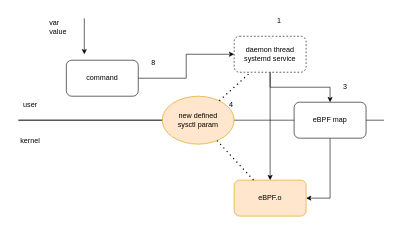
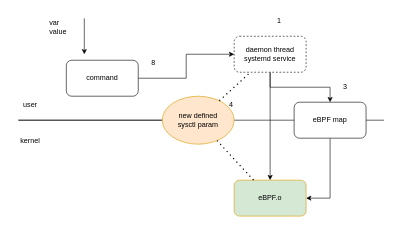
- <mxCell id="14" value="eBPF.o" style="rounded=1;whiteSpace=wrap;html=1;fillColor=#ffe6cc;strokeColor=#d79b00;" vertex="1" parent="1"><mxGeometry x="390" y="300" width="120" height="60" as="geometry" /></mxCell>
+ <mxCell id="14" value="eBPF.o" style="rounded=1;whiteSpace=wrap;html=1;fillColor=#d5e8d4;strokeColor=#d79b00;" vertex="1" parent="1"><mxGeometry x="390" y="300" width="120" height="60" as="geometry" /></mxCell>
